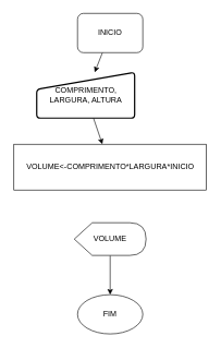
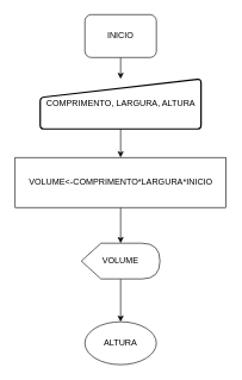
- <mxCell id="10" value="&lt;span&gt;COMPRIMENTO, LARGURA, ALTURA&lt;/span&gt;" style="html=1;strokeWidth=2;shape=manualInput;whiteSpace=wrap;rounded=1;size=26;arcSize=11;" vertex="1" parent="1"><mxGeometry x="55.5" y="110" width="150" height="70" as="geometry" /></mxCell>
+ <mxCell id="10" value="&lt;span&gt;COMPRIMENTO, LARGURA, ALTURA&lt;/span&gt;" style="html=1;strokeWidth=2;shape=manualInput;whiteSpace=wrap;rounded=1;size=26;arcSize=11;" vertex="1" parent="1"><mxGeometry x="55.5" y="110" width="225" height="70" as="geometry" /></mxCell>
+ <mxCell id="5" value="" style="edgeStyle=none;rounded=0;orthogonalLoop=1;jettySize=auto;html=1;" parent="1" source="6" target="8" edge="1"><mxGeometry relative="1" as="geometry" /></mxCell>
- <mxCell id="4" value="FIM" style="ellipse;whiteSpace=wrap;html=1;" parent="1" vertex="1"><mxGeometry x="118" y="450" width="100" height="60" as="geometry" /></mxCell>
+ <mxCell id="4" value="ALTURA" style="ellipse;whiteSpace=wrap;html=1;" parent="1" vertex="1"><mxGeometry x="118" y="450" width="100" height="60" as="geometry" /></mxCell>
